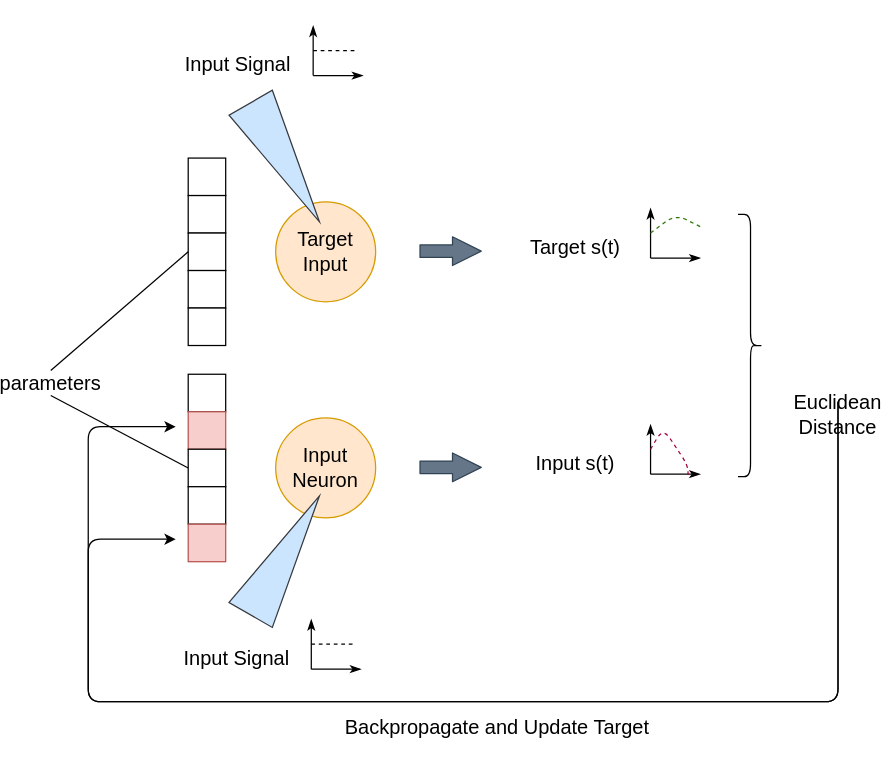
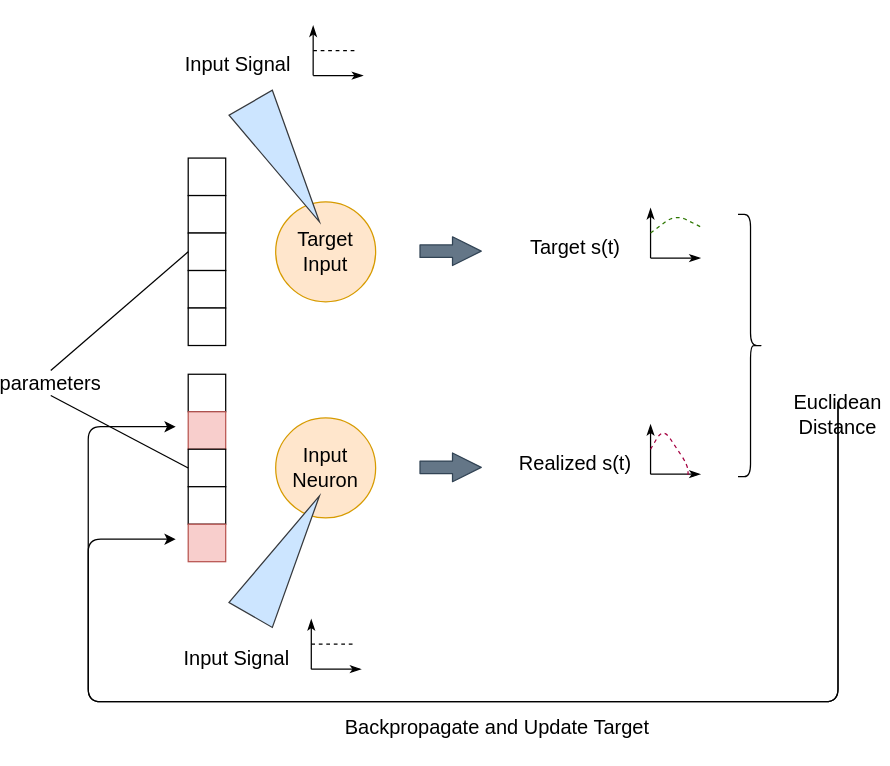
- <mxCell id="35" value="Input s(t)" style="text;html=1;strokeColor=none;fillColor=none;align=center;verticalAlign=middle;whiteSpace=wrap;rounded=0;fontSize=16;" vertex="1" parent="1"><mxGeometry x="410" y="360" width="100" height="20" as="geometry" /></mxCell>
+ <mxCell id="35" value="Realized s(t)" style="text;html=1;strokeColor=none;fillColor=none;align=center;verticalAlign=middle;whiteSpace=wrap;rounded=0;fontSize=16;" vertex="1" parent="1"><mxGeometry x="410" y="360" width="100" height="20" as="geometry" /></mxCell>
